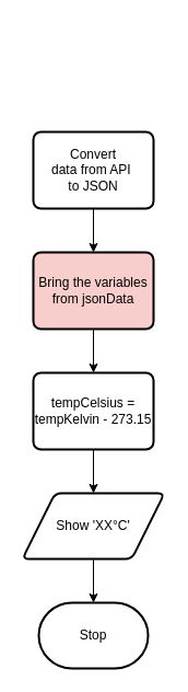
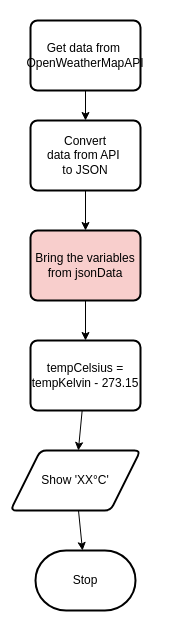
+ <mxCell id="4" value="Get data from&amp;nbsp;&lt;div&gt;OpenWeatherMapAPI&lt;/div&gt;" style="rounded=1;whiteSpace=wrap;html=1;absoluteArcSize=1;arcSize=14;strokeWidth=2;" vertex="1" parent="1"><mxGeometry x="30" y="20" width="110" height="70" as="geometry" /></mxCell>
+ <mxCell id="3" value="" style="edgeStyle=none;html=1;" edge="1" parent="1" source="4" target="6"><mxGeometry relative="1" as="geometry" /></mxCell>
- <mxCell id="12" value="&lt;font&gt;&lt;font style=&quot;color: rgb(0, 0, 0);&quot;&gt;Show 'XX&lt;/font&gt;&lt;font&gt;&lt;span style=&quot;scrollbar-color: rgb(226, 226, 226) rgb(251, 251, 251); font-variant-numeric: normal; font-variant-east-asian: normal; font-variant-alternates: normal; font-variant-position: normal; font-variant-emoji: normal; background-color: transparent; font-family: Consolas, sans-serif; vertical-align: baseline; white-space-collapse: preserve; color: rgb(206, 145, 120);&quot;&gt;&lt;font style=&quot;color: rgb(0, 0, 0);&quot;&gt;°&lt;/font&gt;&lt;/span&gt;&lt;span style=&quot;color: light-dark(rgb(0, 0, 0), rgb(237, 237, 237)); scrollbar-color: rgb(226, 226, 226) rgb(251, 251, 251); font-variant-numeric: normal; font-variant-east-asian: normal; font-variant-alternates: normal; font-variant-position: normal; font-variant-emoji: normal; background-color: transparent; font-family: Consolas, sans-serif; vertical-align: baseline; white-space-collapse: preserve;&quot;&gt;C'&lt;/span&gt;&lt;/font&gt;&lt;/font&gt;" style="shape=parallelogram;html=1;strokeWidth=2;perimeter=parallelogramPerimeter;whiteSpace=wrap;rounded=1;arcSize=12;size=0.23;" vertex="1" parent="1"><mxGeometry x="20" y="450" width="130" height="60" as="geometry" /></mxCell>
+ <mxCell id="12" value="&lt;font&gt;&lt;font style=&quot;color: rgb(0, 0, 0);&quot;&gt;Show 'XX&lt;/font&gt;&lt;font&gt;&lt;span style=&quot;scrollbar-color: rgb(226, 226, 226) rgb(251, 251, 251); font-variant-numeric: normal; font-variant-east-asian: normal; font-variant-alternates: normal; font-variant-position: normal; font-variant-emoji: normal; background-color: transparent; font-family: Consolas, sans-serif; vertical-align: baseline; white-space-collapse: preserve; color: rgb(206, 145, 120);&quot;&gt;&lt;font style=&quot;color: rgb(0, 0, 0);&quot;&gt;°&lt;/font&gt;&lt;/span&gt;&lt;span style=&quot;color: light-dark(rgb(0, 0, 0), rgb(237, 237, 237)); scrollbar-color: rgb(226, 226, 226) rgb(251, 251, 251); font-variant-numeric: normal; font-variant-east-asian: normal; font-variant-alternates: normal; font-variant-position: normal; font-variant-emoji: normal; background-color: transparent; font-family: Consolas, sans-serif; vertical-align: baseline; white-space-collapse: preserve;&quot;&gt;C'&lt;/span&gt;&lt;/font&gt;&lt;/font&gt;" style="shape=parallelogram;html=1;strokeWidth=2;perimeter=parallelogramPerimeter;whiteSpace=wrap;rounded=1;arcSize=12;size=0.23;" vertex="1" parent="1"><mxGeometry x="10" y="450" width="130" height="60" as="geometry" /></mxCell>
